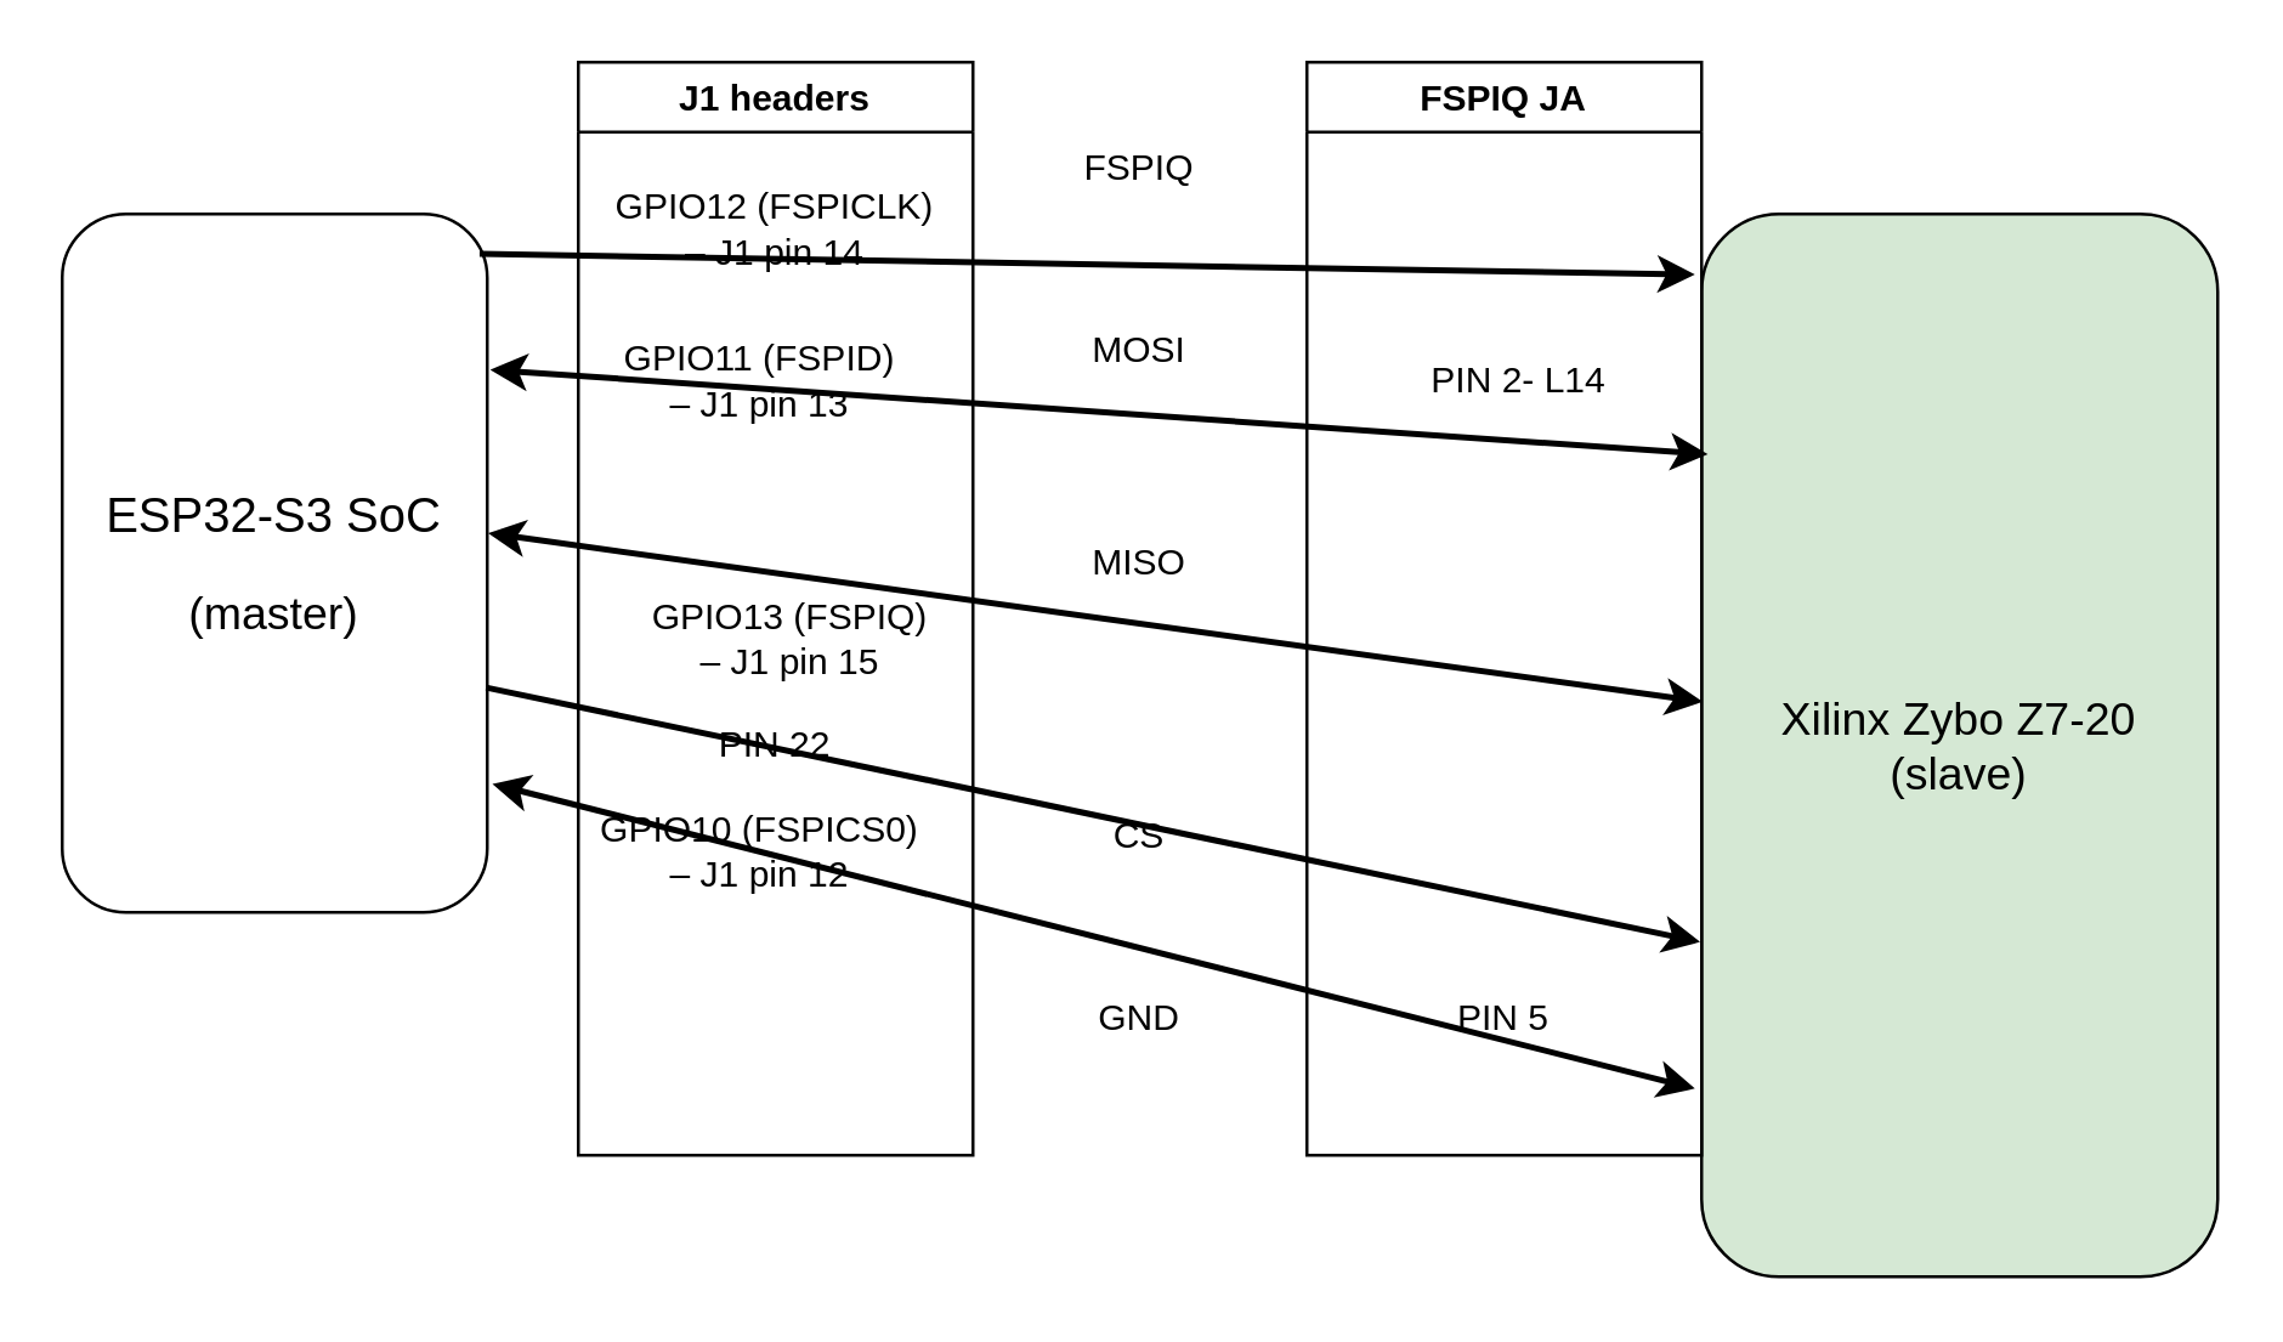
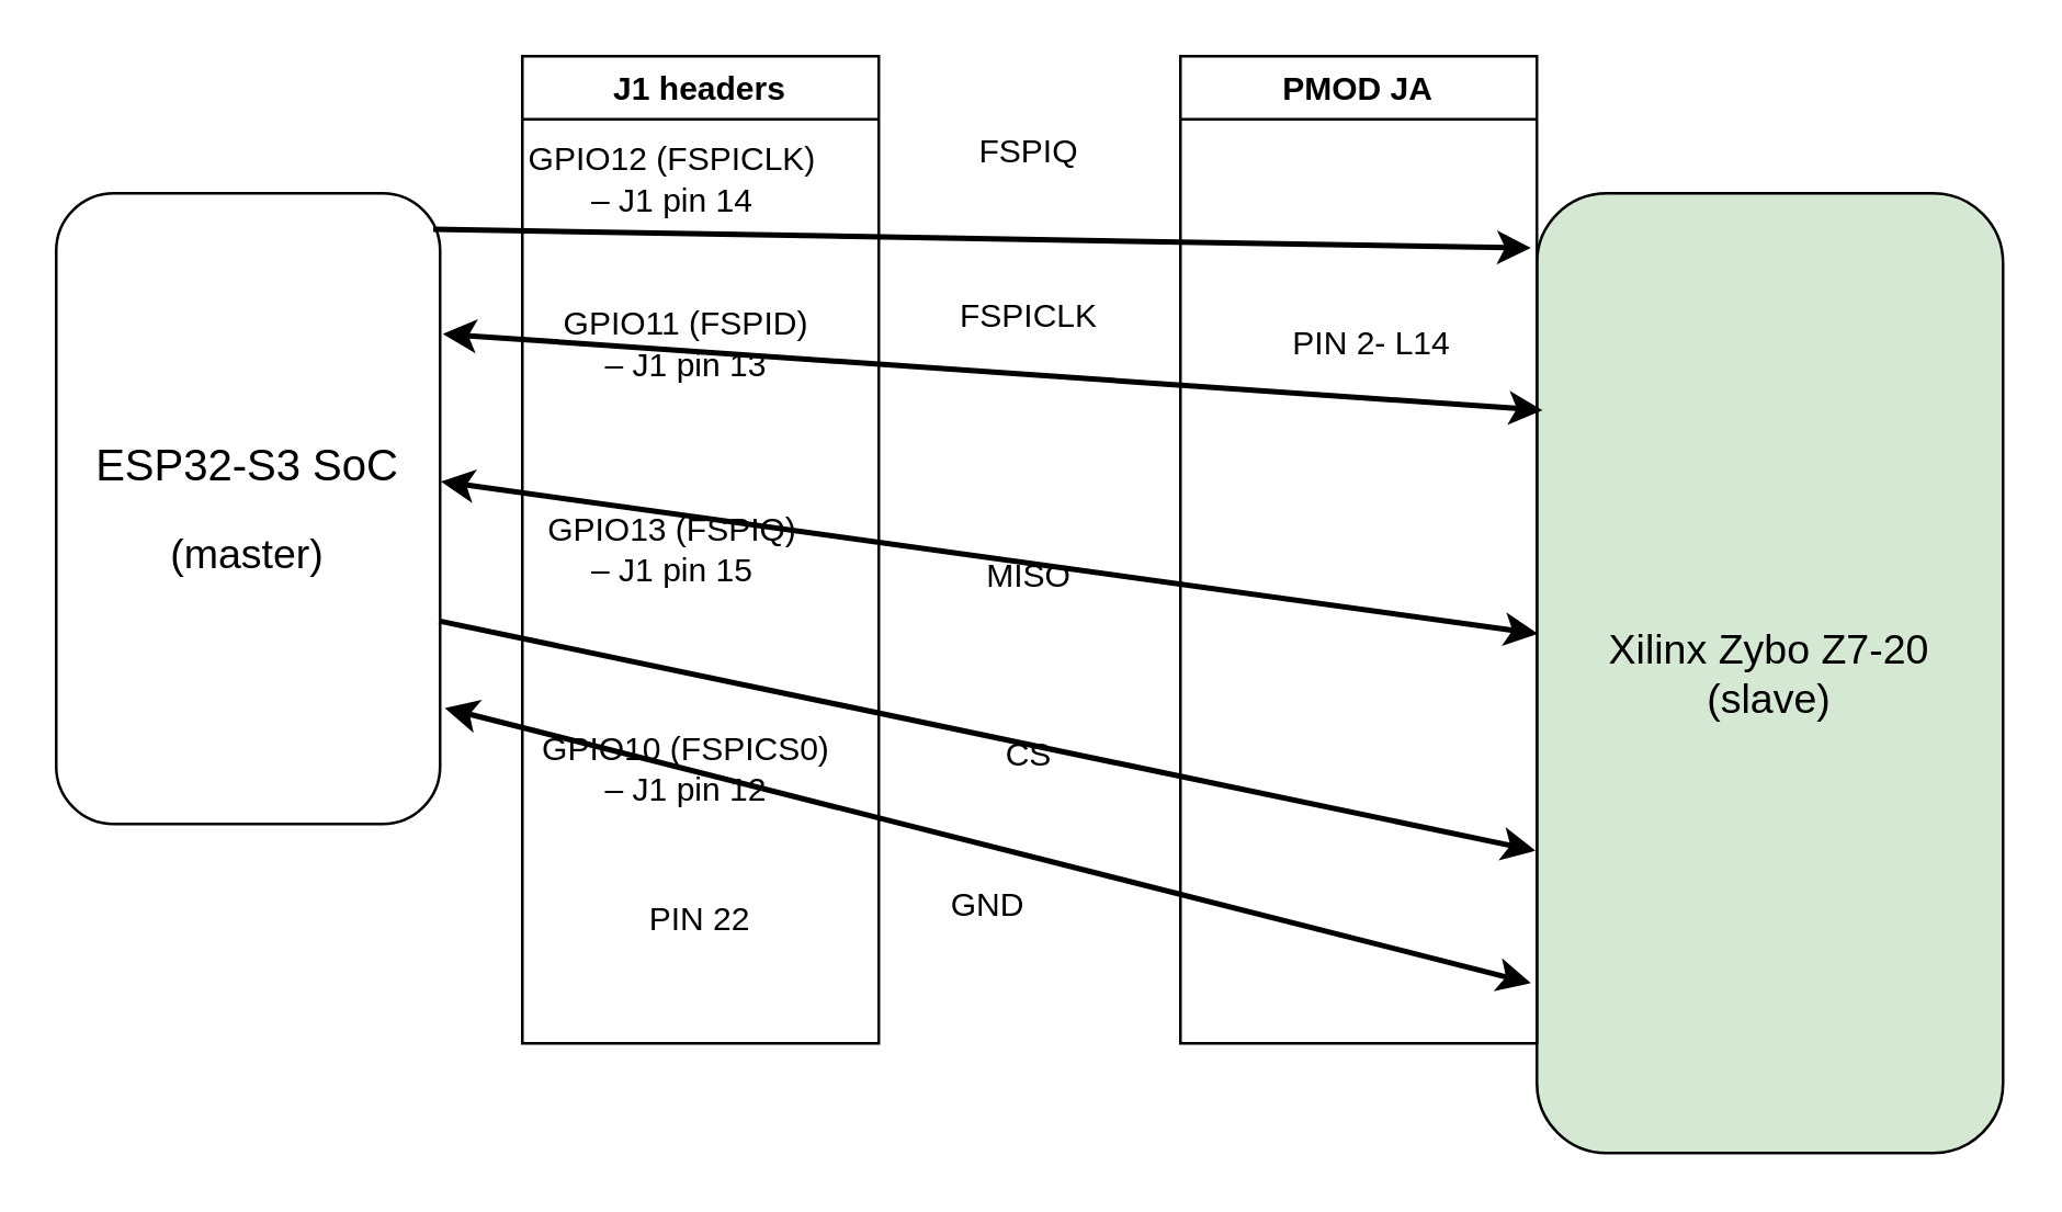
- <mxCell id="18" value="FSPIQ JA" style="swimlane;" vertex="1" parent="1"><mxGeometry x="430" y="20" width="130" height="360" as="geometry" /></mxCell>
+ <mxCell id="18" value="PMOD JA" style="swimlane;" vertex="1" parent="1"><mxGeometry x="430" y="20" width="130" height="360" as="geometry" /></mxCell>
- <mxCell id="6" value="&lt;p style=&quot;white-space: pre-wrap;&quot; dir=&quot;auto&quot;&gt;&lt;font&gt;GPIO12 (FSPICLK) – J1 pin 14&lt;/font&gt;&lt;/p&gt;" style="text;html=1;align=center;verticalAlign=middle;whiteSpace=wrap;rounded=0;" vertex="1" parent="1"><mxGeometry x="200" y="60" width="110" height="30" as="geometry" /></mxCell>
+ <mxCell id="6" value="&lt;p style=&quot;white-space: pre-wrap;&quot; dir=&quot;auto&quot;&gt;&lt;font&gt;GPIO12 (FSPICLK) – J1 pin 14&lt;/font&gt;&lt;/p&gt;" style="text;html=1;align=center;verticalAlign=middle;whiteSpace=wrap;rounded=0;" vertex="1" parent="1"><mxGeometry x="190" y="50" width="110" height="30" as="geometry" /></mxCell>
- <mxCell id="8" value="MOSI" style="text;html=1;align=center;verticalAlign=middle;whiteSpace=wrap;rounded=0;" vertex="1" parent="1"><mxGeometry x="345" y="100" width="60" height="30" as="geometry" /></mxCell>
+ <mxCell id="8" value="FSPICLK" style="text;html=1;align=center;verticalAlign=middle;whiteSpace=wrap;rounded=0;" vertex="1" parent="1"><mxGeometry x="345" y="100" width="60" height="30" as="geometry" /></mxCell>
- <mxCell id="11" value="MISO" style="text;html=1;align=center;verticalAlign=middle;whiteSpace=wrap;rounded=0;" vertex="1" parent="1"><mxGeometry x="345" y="170" width="60" height="30" as="geometry" /></mxCell>
+ <mxCell id="11" value="MISO" style="text;html=1;align=center;verticalAlign=middle;whiteSpace=wrap;rounded=0;" vertex="1" parent="1"><mxGeometry x="345" y="195" width="60" height="30" as="geometry" /></mxCell>
- <mxCell id="12" value="&lt;p style=&quot;white-space: pre-wrap;&quot; dir=&quot;auto&quot;&gt;GPIO13 (FSPIQ) – J1 pin 15&lt;/p&gt;" style="text;html=1;align=center;verticalAlign=middle;whiteSpace=wrap;rounded=0;" vertex="1" parent="1"><mxGeometry x="210" y="200" width="100" height="20" as="geometry" /></mxCell>
+ <mxCell id="12" value="&lt;p style=&quot;white-space: pre-wrap;&quot; dir=&quot;auto&quot;&gt;GPIO13 (FSPIQ) – J1 pin 15&lt;/p&gt;" style="text;html=1;align=center;verticalAlign=middle;whiteSpace=wrap;rounded=0;" vertex="1" parent="1"><mxGeometry x="195" y="190" width="100" height="20" as="geometry" /></mxCell>
- <mxCell id="17" value="PIN 22" style="text;html=1;align=center;verticalAlign=middle;whiteSpace=wrap;rounded=0;" vertex="1" parent="16"><mxGeometry x="35" y="210" width="60" height="30" as="geometry" /></mxCell>
+ <mxCell id="17" value="PIN 22" style="text;html=1;align=center;verticalAlign=middle;whiteSpace=wrap;rounded=0;" vertex="1" parent="16"><mxGeometry x="35" y="300" width="60" height="30" as="geometry" /></mxCell>
- <mxCell id="22" value="GND" style="text;html=1;align=center;verticalAlign=middle;whiteSpace=wrap;rounded=0;" vertex="1" parent="1"><mxGeometry x="345" y="320" width="60" height="30" as="geometry" /></mxCell>
+ <mxCell id="22" value="GND" style="text;html=1;align=center;verticalAlign=middle;whiteSpace=wrap;rounded=0;" vertex="1" parent="1"><mxGeometry x="330" y="315" width="60" height="30" as="geometry" /></mxCell>
- <mxCell id="19" value="PIN 5" style="text;html=1;align=center;verticalAlign=middle;whiteSpace=wrap;rounded=0;" vertex="1" parent="18"><mxGeometry x="35" y="300" width="60" height="30" as="geometry" /></mxCell>
